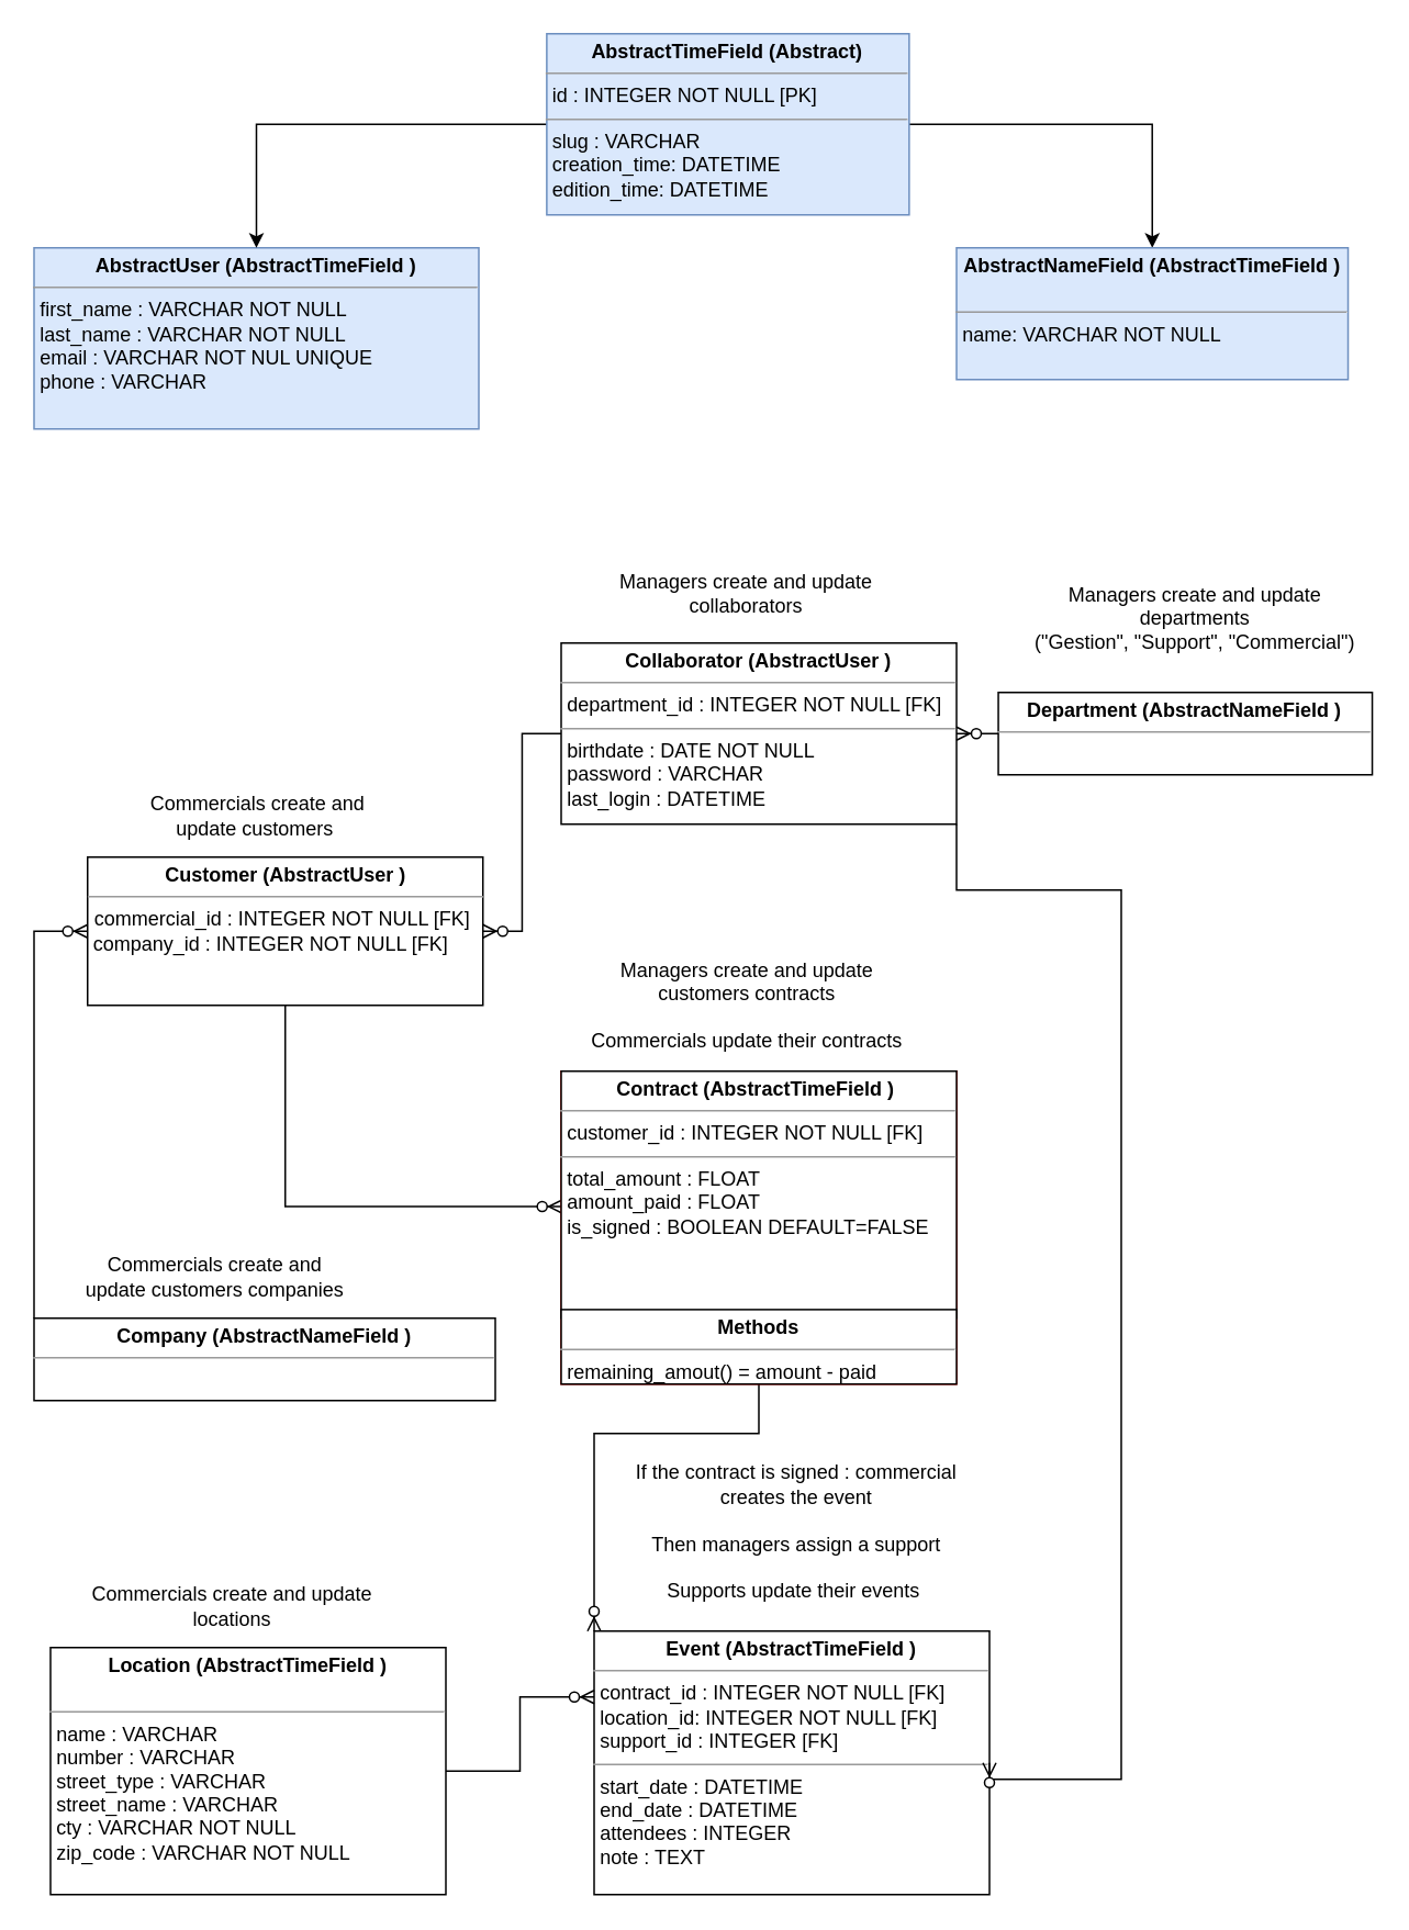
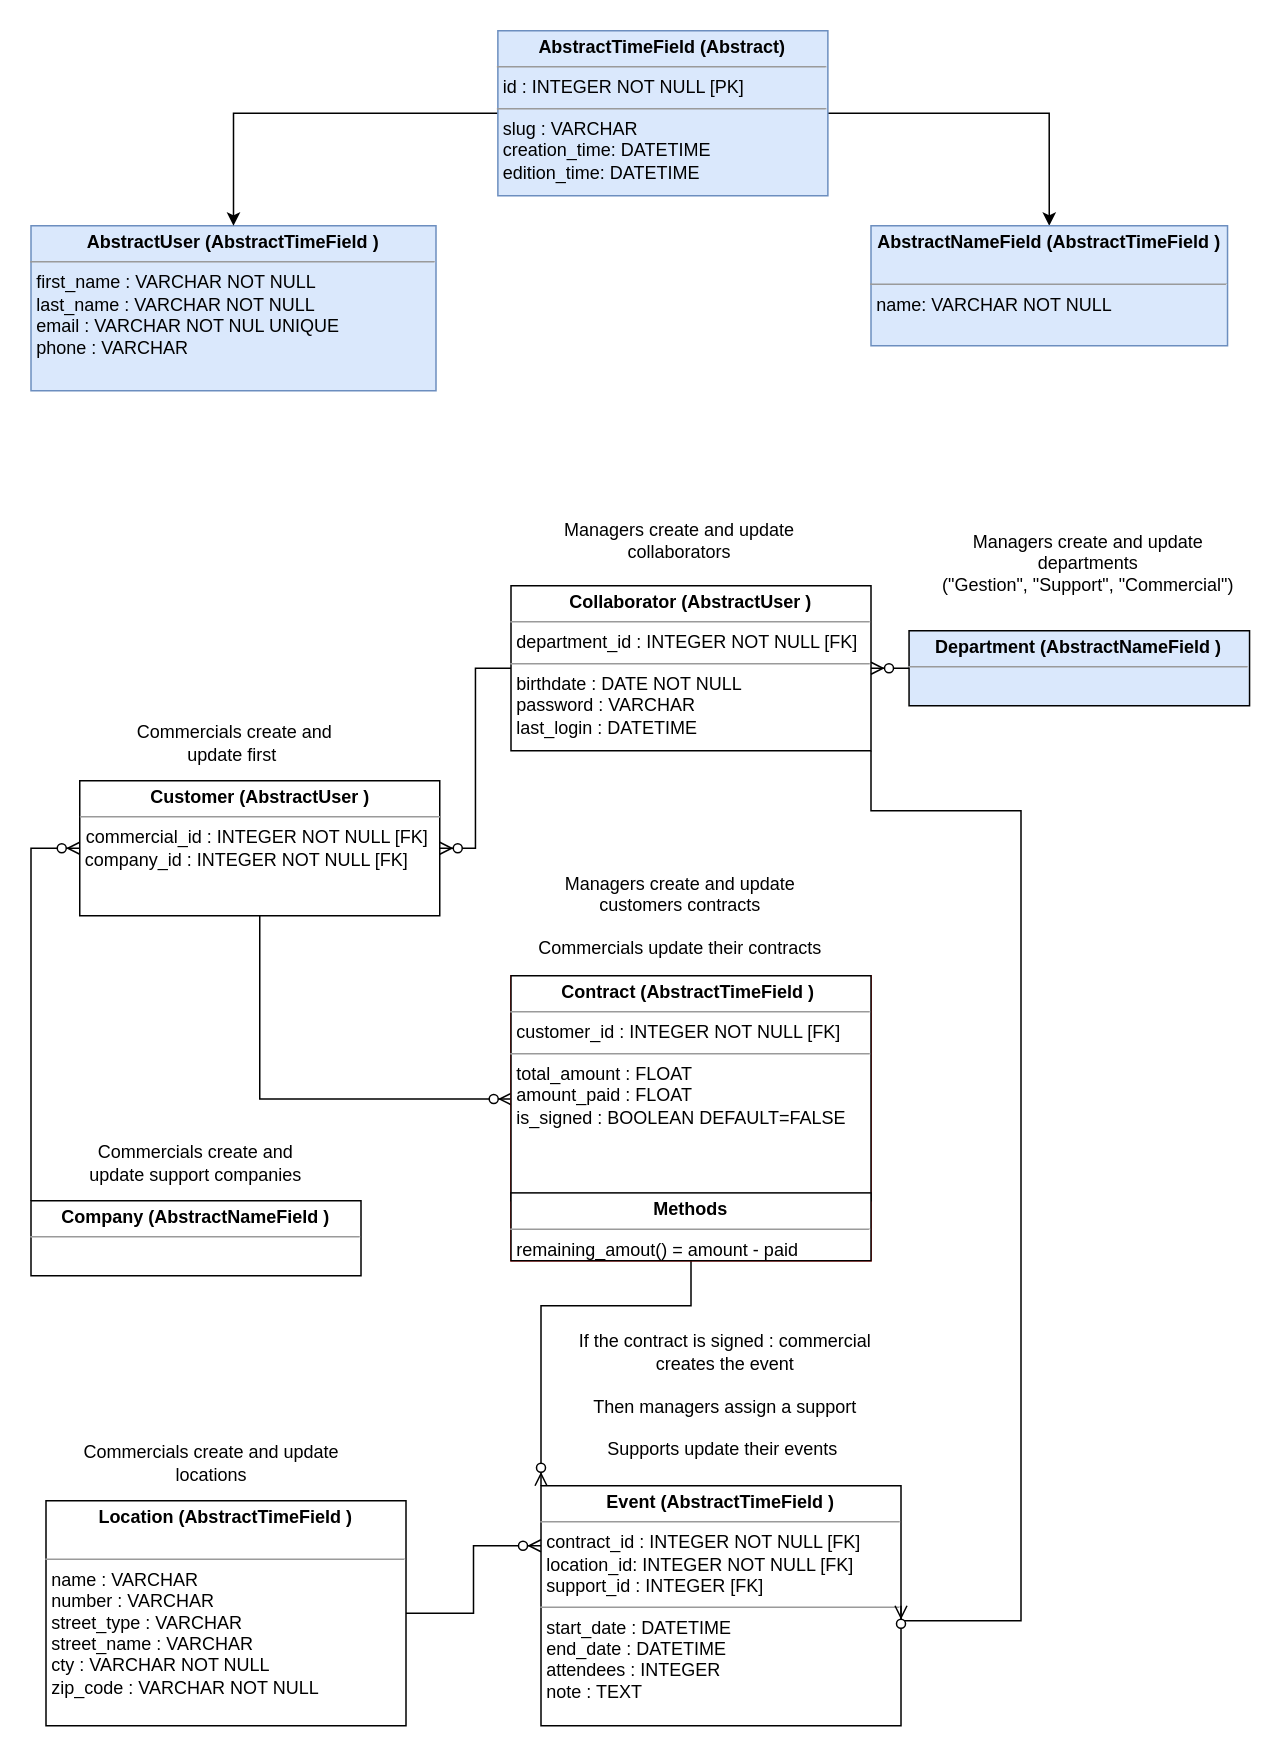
- <mxCell id="26" value="&lt;p style=&quot;margin:0px;margin-top:4px;text-align:center;&quot;&gt;&lt;b&gt;Department (&lt;/b&gt;&lt;b style=&quot;border-color: var(--border-color);&quot;&gt;AbstractNameField&amp;nbsp;&lt;/b&gt;&lt;b&gt;)&lt;/b&gt;&lt;/p&gt;&lt;hr size=&quot;1&quot;&gt;&lt;p style=&quot;margin:0px;margin-left:4px;&quot;&gt;&lt;br&gt;&lt;/p&gt;&lt;p style=&quot;margin:0px;margin-left:4px;&quot;&gt;&lt;br&gt;&lt;/p&gt;&lt;hr size=&quot;1&quot;&gt;&lt;p data-darkreader-inline-border=&quot;&quot; style=&quot;border-color: var(--darkreader-border--border-color); margin: 0px 0px 0px 4px; --darkreader-inline-border: var(--darkreader-border--darkreader-border--border-color);&quot;&gt;&lt;br&gt;&lt;/p&gt;" style="verticalAlign=top;align=left;overflow=fill;fontSize=12;fontFamily=Helvetica;html=1;whiteSpace=wrap;" parent="1" vertex="1"><mxGeometry x="605.37" y="420" width="227" height="50" as="geometry" /></mxCell>
+ <mxCell id="26" value="&lt;p style=&quot;margin:0px;margin-top:4px;text-align:center;&quot;&gt;&lt;b&gt;Department (&lt;/b&gt;&lt;b style=&quot;border-color: var(--border-color);&quot;&gt;AbstractNameField&amp;nbsp;&lt;/b&gt;&lt;b&gt;)&lt;/b&gt;&lt;/p&gt;&lt;hr size=&quot;1&quot;&gt;&lt;p style=&quot;margin:0px;margin-left:4px;&quot;&gt;&lt;br&gt;&lt;/p&gt;&lt;p style=&quot;margin:0px;margin-left:4px;&quot;&gt;&lt;br&gt;&lt;/p&gt;&lt;hr size=&quot;1&quot;&gt;&lt;p data-darkreader-inline-border=&quot;&quot; style=&quot;border-color: var(--darkreader-border--border-color); margin: 0px 0px 0px 4px; --darkreader-inline-border: var(--darkreader-border--darkreader-border--border-color);&quot;&gt;&lt;br&gt;&lt;/p&gt;" style="verticalAlign=top;align=left;overflow=fill;fontSize=12;fontFamily=Helvetica;html=1;whiteSpace=wrap;fillColor=#dae8fc;" parent="1" vertex="1"><mxGeometry x="605.37" y="420" width="227" height="50" as="geometry" /></mxCell>
- <mxCell id="25" value="Commercials create and update customers&amp;nbsp;" style="text;html=1;strokeColor=none;fillColor=none;align=center;verticalAlign=middle;whiteSpace=wrap;rounded=0;" parent="1" vertex="1"><mxGeometry x="72.32" y="480" width="167.68" height="30" as="geometry" /></mxCell>
+ <mxCell id="25" value="Commercials create and update first&amp;nbsp;" style="text;html=1;strokeColor=none;fillColor=none;align=center;verticalAlign=middle;whiteSpace=wrap;rounded=0;" parent="1" vertex="1"><mxGeometry x="72.32" y="480" width="167.68" height="30" as="geometry" /></mxCell>
- <mxCell id="19" value="Commercials create and update customers companies" style="text;html=1;strokeColor=none;fillColor=none;align=center;verticalAlign=middle;whiteSpace=wrap;rounded=0;" parent="1" vertex="1"><mxGeometry x="46.16" y="760" width="167.68" height="30" as="geometry" /></mxCell>
+ <mxCell id="19" value="Commercials create and update support companies" style="text;html=1;strokeColor=none;fillColor=none;align=center;verticalAlign=middle;whiteSpace=wrap;rounded=0;" parent="1" vertex="1"><mxGeometry x="46.16" y="760" width="167.68" height="30" as="geometry" /></mxCell>
- <mxCell id="11" value="&lt;p style=&quot;margin:0px;margin-top:4px;text-align:center;&quot;&gt;&lt;b&gt;Company (&lt;/b&gt;&lt;b style=&quot;border-color: var(--border-color);&quot;&gt;AbstractNameField&amp;nbsp;&lt;/b&gt;&lt;b&gt;)&lt;/b&gt;&lt;/p&gt;&lt;hr size=&quot;1&quot;&gt;&lt;p style=&quot;margin:0px;margin-left:4px;&quot;&gt;&lt;br&gt;&lt;/p&gt;&lt;p style=&quot;margin:0px;margin-left:4px;&quot;&gt;&lt;br&gt;&lt;/p&gt;&lt;hr size=&quot;1&quot;&gt;&lt;p data-darkreader-inline-border=&quot;&quot; style=&quot;border-color: var(--darkreader-border--border-color); margin: 0px 0px 0px 4px; --darkreader-inline-border: var(--darkreader-border--darkreader-border--border-color);&quot;&gt;&lt;br&gt;&lt;/p&gt;" style="verticalAlign=top;align=left;overflow=fill;fontSize=12;fontFamily=Helvetica;html=1;whiteSpace=wrap;" parent="1" vertex="1"><mxGeometry x="20" y="800" width="280" height="50" as="geometry" /></mxCell>
+ <mxCell id="11" value="&lt;p style=&quot;margin:0px;margin-top:4px;text-align:center;&quot;&gt;&lt;b&gt;Company (&lt;/b&gt;&lt;b style=&quot;border-color: var(--border-color);&quot;&gt;AbstractNameField&amp;nbsp;&lt;/b&gt;&lt;b&gt;)&lt;/b&gt;&lt;/p&gt;&lt;hr size=&quot;1&quot;&gt;&lt;p style=&quot;margin:0px;margin-left:4px;&quot;&gt;&lt;br&gt;&lt;/p&gt;&lt;p style=&quot;margin:0px;margin-left:4px;&quot;&gt;&lt;br&gt;&lt;/p&gt;&lt;hr size=&quot;1&quot;&gt;&lt;p data-darkreader-inline-border=&quot;&quot; style=&quot;border-color: var(--darkreader-border--border-color); margin: 0px 0px 0px 4px; --darkreader-inline-border: var(--darkreader-border--darkreader-border--border-color);&quot;&gt;&lt;br&gt;&lt;/p&gt;" style="verticalAlign=top;align=left;overflow=fill;fontSize=12;fontFamily=Helvetica;html=1;whiteSpace=wrap;" parent="1" vertex="1"><mxGeometry x="20" y="800" width="220" height="50" as="geometry" /></mxCell>
